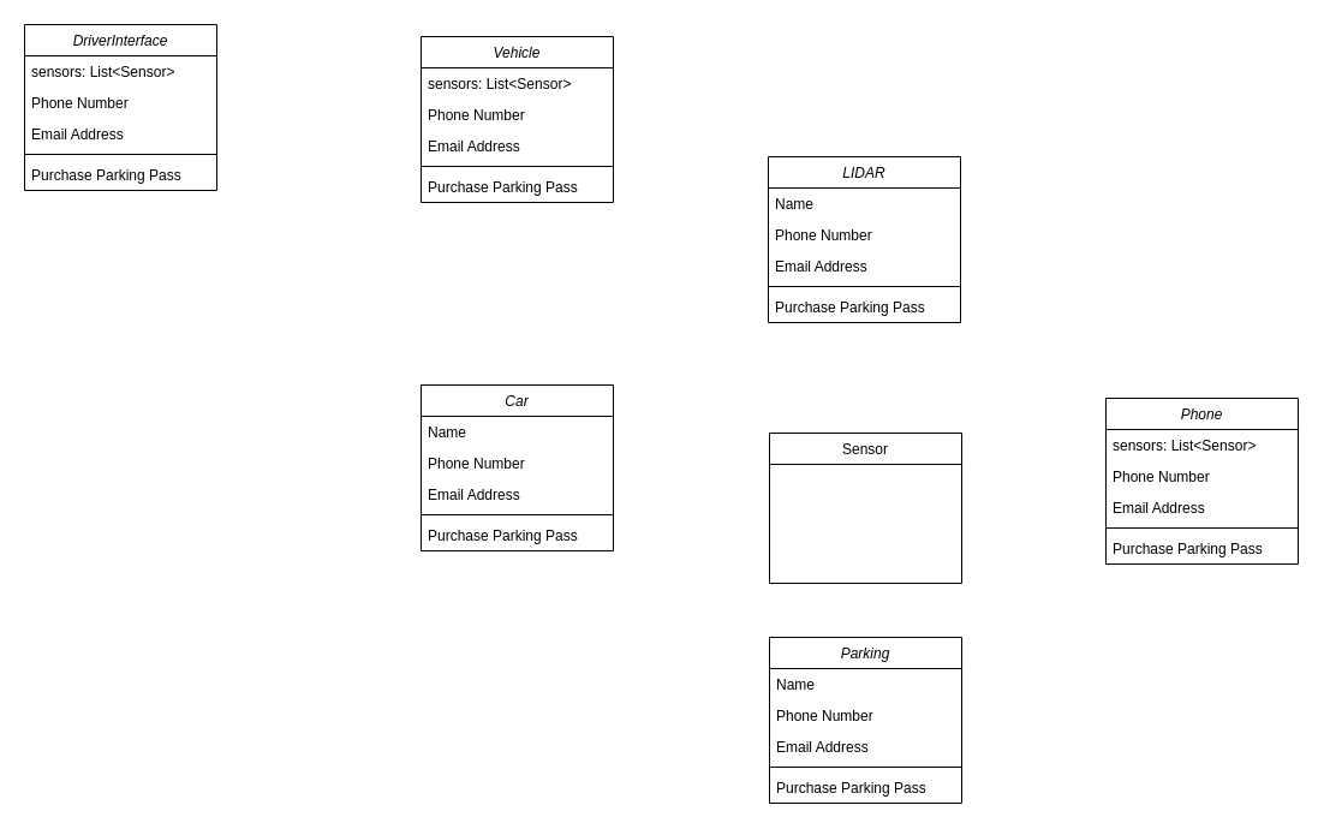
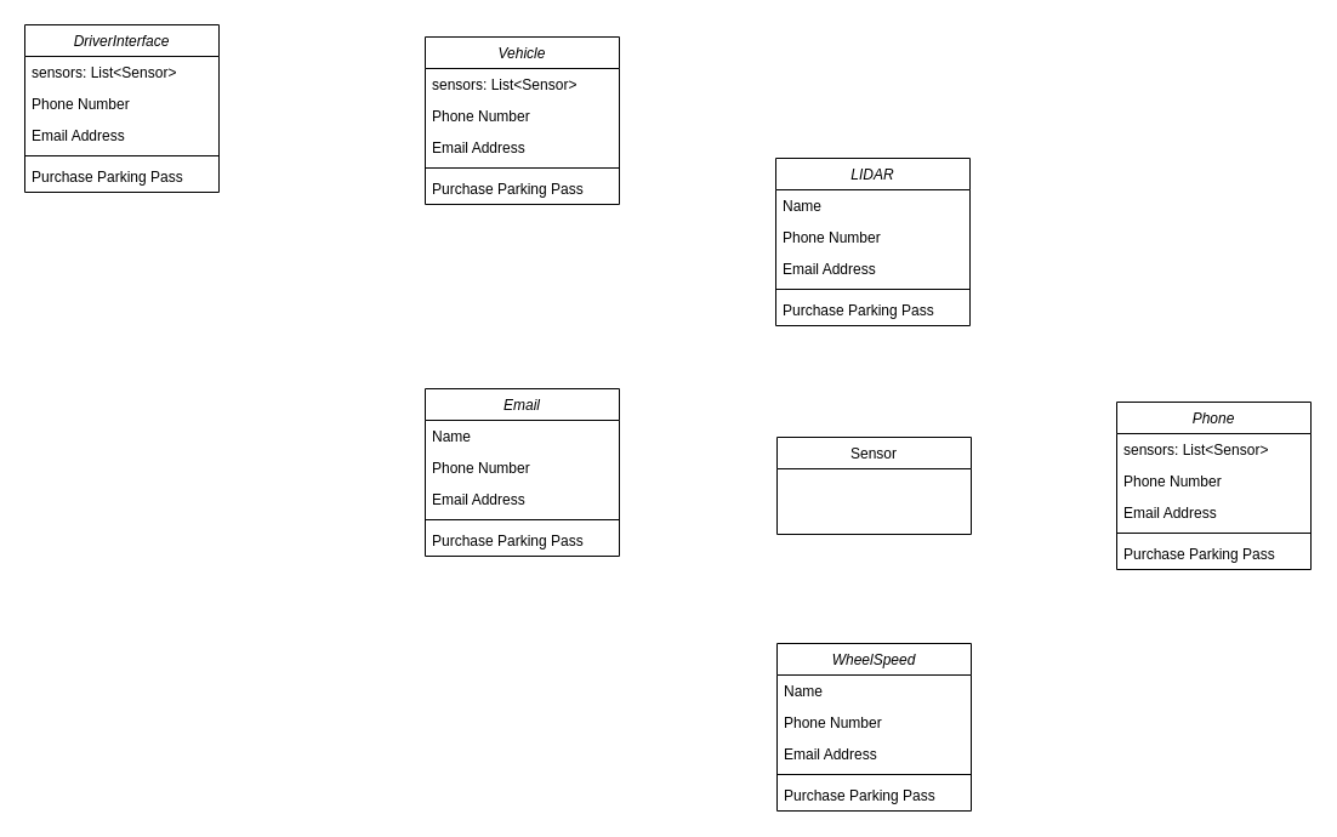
- <mxCell id="2" value="Car" style="swimlane;fontStyle=2;align=center;verticalAlign=top;childLayout=stackLayout;horizontal=1;startSize=26;horizontalStack=0;resizeParent=1;resizeLast=0;collapsible=1;marginBottom=0;rounded=0;shadow=0;strokeWidth=1;" parent="1" vertex="1"><mxGeometry x="350" y="320" width="160" height="138" as="geometry"><mxRectangle x="230" y="140" width="160" height="26" as="alternateBounds" /></mxGeometry></mxCell>
+ <mxCell id="2" value="Email" style="swimlane;fontStyle=2;align=center;verticalAlign=top;childLayout=stackLayout;horizontal=1;startSize=26;horizontalStack=0;resizeParent=1;resizeLast=0;collapsible=1;marginBottom=0;rounded=0;shadow=0;strokeWidth=1;" parent="1" vertex="1"><mxGeometry x="350" y="320" width="160" height="138" as="geometry"><mxRectangle x="230" y="140" width="160" height="26" as="alternateBounds" /></mxGeometry></mxCell>
- <mxCell id="8" value="Sensor" style="swimlane;fontStyle=0;align=center;verticalAlign=top;childLayout=stackLayout;horizontal=1;startSize=26;horizontalStack=0;resizeParent=1;resizeLast=0;collapsible=1;marginBottom=0;rounded=0;shadow=0;strokeWidth=1;" parent="1" vertex="1"><mxGeometry x="640" y="360" width="160" height="125" as="geometry"><mxRectangle x="550" y="140" width="160" height="26" as="alternateBounds" /></mxGeometry></mxCell>
+ <mxCell id="8" value="Sensor" style="swimlane;fontStyle=0;align=center;verticalAlign=top;childLayout=stackLayout;horizontal=1;startSize=26;horizontalStack=0;resizeParent=1;resizeLast=0;collapsible=1;marginBottom=0;rounded=0;shadow=0;strokeWidth=1;" parent="1" vertex="1"><mxGeometry x="640" y="360" width="160" height="80" as="geometry"><mxRectangle x="550" y="140" width="160" height="26" as="alternateBounds" /></mxGeometry></mxCell>
- <mxCell id="21" value="Parking" style="swimlane;fontStyle=2;align=center;verticalAlign=top;childLayout=stackLayout;horizontal=1;startSize=26;horizontalStack=0;resizeParent=1;resizeLast=0;collapsible=1;marginBottom=0;rounded=0;shadow=0;strokeWidth=1;" parent="1" vertex="1"><mxGeometry x="640" y="530" width="160" height="138" as="geometry"><mxRectangle x="230" y="140" width="160" height="26" as="alternateBounds" /></mxGeometry></mxCell>
+ <mxCell id="21" value="WheelSpeed" style="swimlane;fontStyle=2;align=center;verticalAlign=top;childLayout=stackLayout;horizontal=1;startSize=26;horizontalStack=0;resizeParent=1;resizeLast=0;collapsible=1;marginBottom=0;rounded=0;shadow=0;strokeWidth=1;" parent="1" vertex="1"><mxGeometry x="640" y="530" width="160" height="138" as="geometry"><mxRectangle x="230" y="140" width="160" height="26" as="alternateBounds" /></mxGeometry></mxCell>
